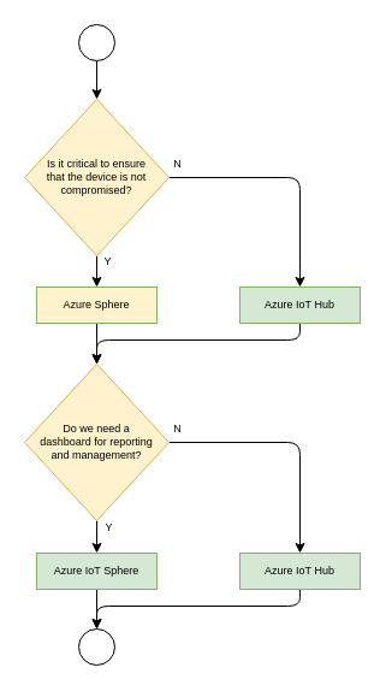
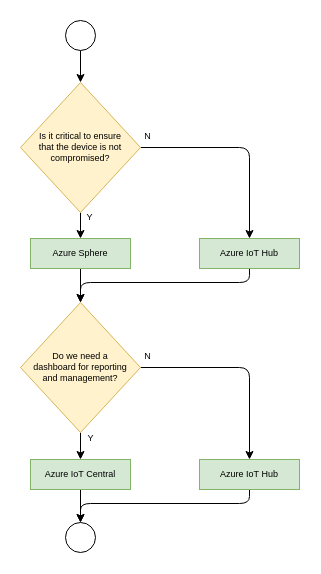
- <mxCell id="12" value="Azure Sphere" style="whiteSpace=wrap;html=1;fontSize=9;fillColor=#fff2cc;strokeColor=#82b366;" parent="1" vertex="1"><mxGeometry x="30" y="238" width="100" height="30" as="geometry" /></mxCell>
+ <mxCell id="12" value="Azure Sphere" style="whiteSpace=wrap;html=1;fontSize=9;fillColor=#d5e8d4;strokeColor=#82b366;" parent="1" vertex="1"><mxGeometry x="30" y="238" width="100" height="30" as="geometry" /></mxCell>
- <mxCell id="14" value="Azure IoT Sphere" style="whiteSpace=wrap;html=1;fontSize=9;fillColor=#d5e8d4;strokeColor=#82b366;" parent="1" vertex="1"><mxGeometry x="30" y="459" width="100" height="30" as="geometry" /></mxCell>
+ <mxCell id="14" value="Azure IoT Central" style="whiteSpace=wrap;html=1;fontSize=9;fillColor=#d5e8d4;strokeColor=#82b366;" parent="1" vertex="1"><mxGeometry x="30" y="459" width="100" height="30" as="geometry" /></mxCell>
